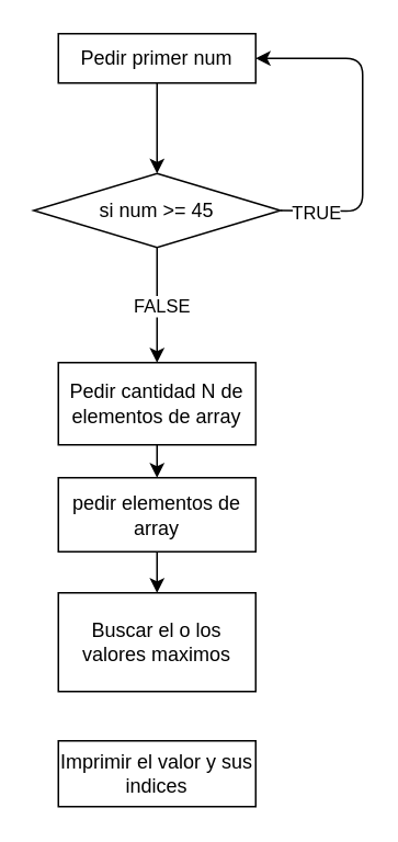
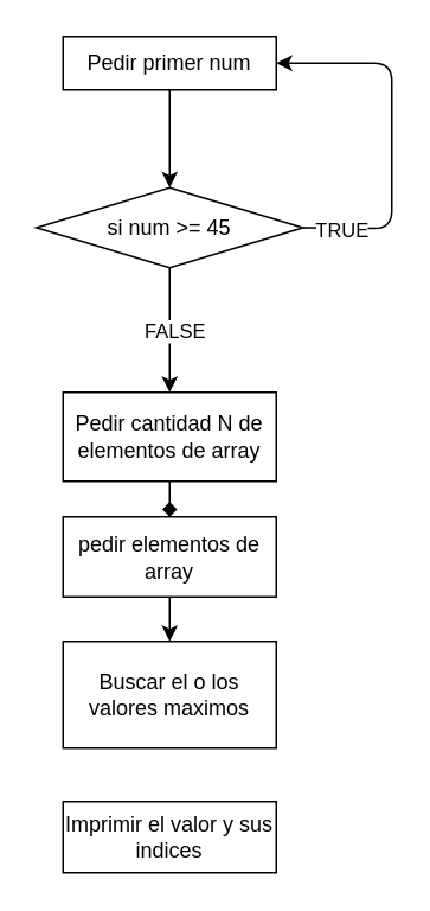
- <mxCell id="9" value="" style="edgeStyle=none;html=1;" edge="1" parent="1" source="10" target="12"><mxGeometry relative="1" as="geometry" /></mxCell>
+ <mxCell id="9" value="" style="edgeStyle=none;html=1;endArrow=diamond;" edge="1" parent="1" source="10" target="12"><mxGeometry relative="1" as="geometry" /></mxCell>
